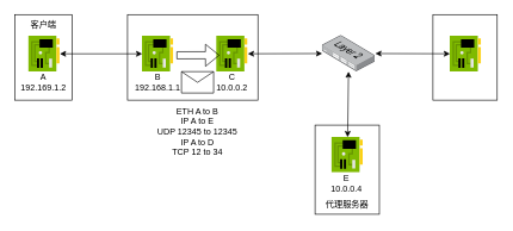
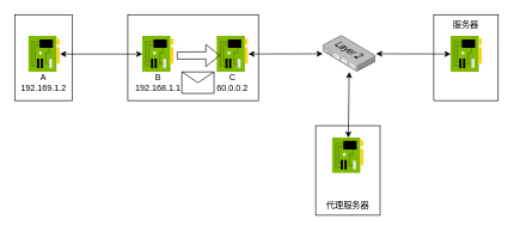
- <mxCell id="6" value="客户端" style="text;html=1;strokeColor=none;fillColor=none;align=center;verticalAlign=middle;whiteSpace=wrap;rounded=0;" vertex="1" parent="1"><mxGeometry x="20" y="20" width="80" height="30" as="geometry" /></mxCell>
+ <mxCell id="14" value="服务器" style="text;html=1;strokeColor=none;fillColor=none;align=center;verticalAlign=middle;whiteSpace=wrap;rounded=0;" vertex="1" parent="1"><mxGeometry x="610" y="20" width="80" height="30" as="geometry" /></mxCell>
- <mxCell id="13" value="C&lt;br&gt;10.0.0.2" style="text;html=1;strokeColor=none;fillColor=none;align=center;verticalAlign=middle;whiteSpace=wrap;rounded=0;" vertex="1" parent="1"><mxGeometry x="284" y="100" width="80" height="30" as="geometry" /></mxCell>
+ <mxCell id="13" value="C&lt;br&gt;60.0.0.2" style="text;html=1;strokeColor=none;fillColor=none;align=center;verticalAlign=middle;whiteSpace=wrap;rounded=0;" vertex="1" parent="1"><mxGeometry x="284" y="100" width="80" height="30" as="geometry" /></mxCell>
- <mxCell id="25" value="ETH A to B&lt;br&gt;IP A to E&lt;br&gt;UDP 12345 to 12345&lt;br&gt;IP A to D&lt;br&gt;TCP 12 to 34" style="text;html=1;strokeColor=none;fillColor=none;align=center;verticalAlign=middle;whiteSpace=wrap;rounded=0;" parent="1" vertex="1"><mxGeometry x="214.87" y="140" width="121.25" height="88.2" as="geometry" /></mxCell>
- <mxCell id="21" value="E&lt;br&gt;10.0.0.4" style="text;html=1;strokeColor=none;fillColor=none;align=center;verticalAlign=middle;whiteSpace=wrap;rounded=0;" vertex="1" parent="1"><mxGeometry x="444.4" y="241.8" width="80" height="30" as="geometry" /></mxCell>
